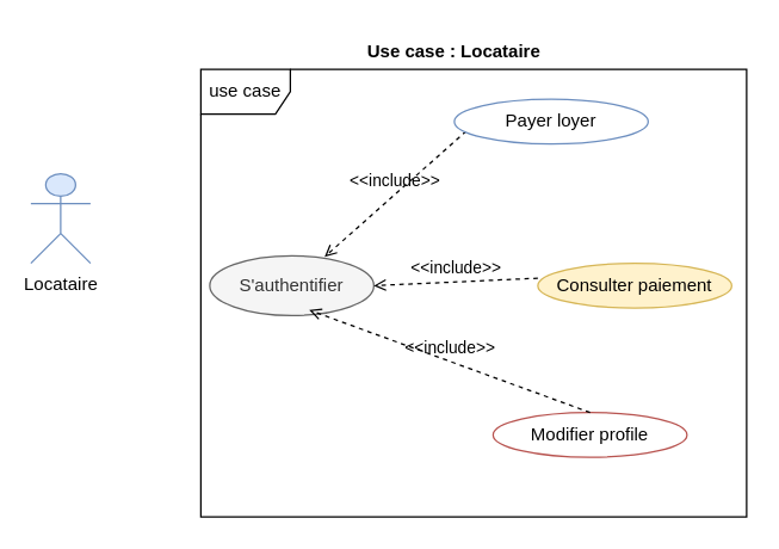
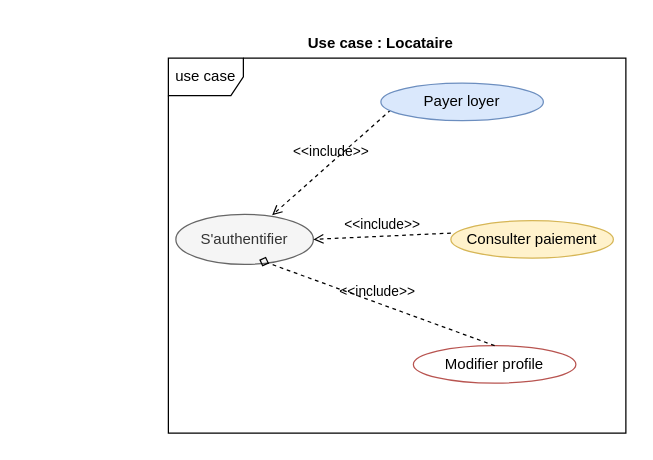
- <mxCell id="8" value="Payer loyer" style="ellipse;whiteSpace=wrap;html=1;fillColor=#ffffff;strokeColor=#6c8ebf;" vertex="1" parent="1"><mxGeometry x="304" y="66" width="130" height="30" as="geometry" /></mxCell>
+ <mxCell id="8" value="Payer loyer" style="ellipse;whiteSpace=wrap;html=1;fillColor=#dae8fc;strokeColor=#6c8ebf;" vertex="1" parent="1"><mxGeometry x="304" y="66" width="130" height="30" as="geometry" /></mxCell>
- <mxCell id="2" value="Locataire" style="shape=umlActor;verticalLabelPosition=bottom;verticalAlign=top;html=1;outlineConnect=0;fillColor=#dae8fc;strokeColor=#6c8ebf;" vertex="1" parent="1"><mxGeometry x="20" y="116" width="40" height="60" as="geometry" /></mxCell>
- <mxCell id="10" value="&amp;lt;&amp;lt;include&amp;gt;&amp;gt;" style="html=1;verticalAlign=bottom;labelBackgroundColor=none;endArrow=open;endFill=0;dashed=1;rounded=0;entryX=0.606;entryY=0.908;entryDx=0;entryDy=0;exitX=0.5;exitY=0;exitDx=0;exitDy=0;entryPerimeter=0;" edge="1" parent="1" source="6" target="5"><mxGeometry width="160" relative="1" as="geometry"><mxPoint x="370" y="196" as="sourcePoint" /><mxPoint x="260" y="201" as="targetPoint" /></mxGeometry></mxCell>
+ <mxCell id="10" value="&amp;lt;&amp;lt;include&amp;gt;&amp;gt;" style="html=1;verticalAlign=bottom;labelBackgroundColor=none;endArrow=diamond;endFill=0;dashed=1;rounded=0;entryX=0.606;entryY=0.908;entryDx=0;entryDy=0;exitX=0.5;exitY=0;exitDx=0;exitDy=0;entryPerimeter=0;" edge="1" parent="1" source="6" target="5"><mxGeometry width="160" relative="1" as="geometry"><mxPoint x="370" y="196" as="sourcePoint" /><mxPoint x="260" y="201" as="targetPoint" /></mxGeometry></mxCell>
